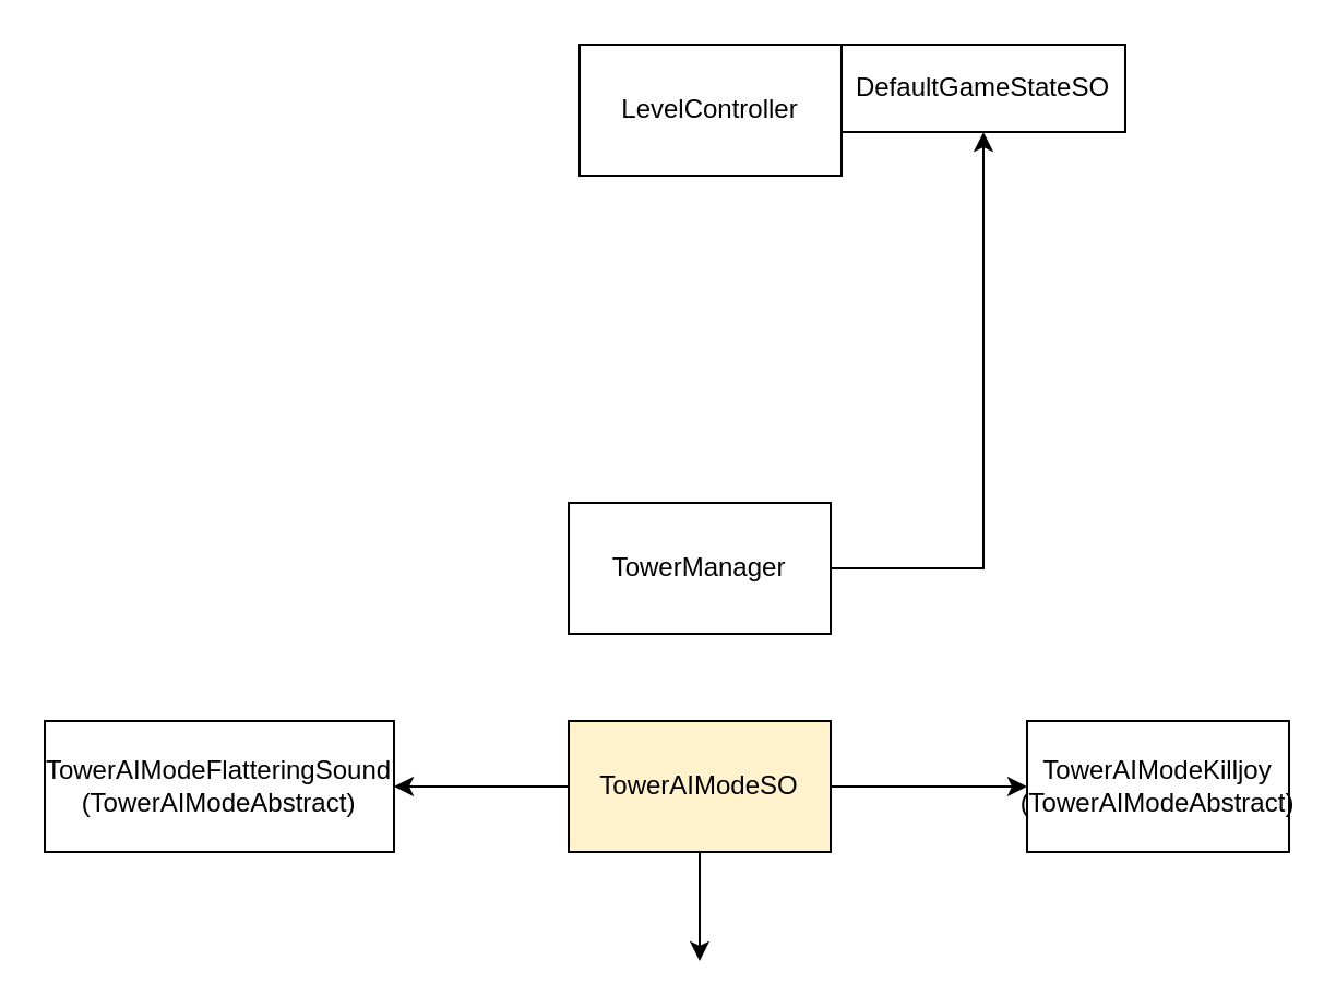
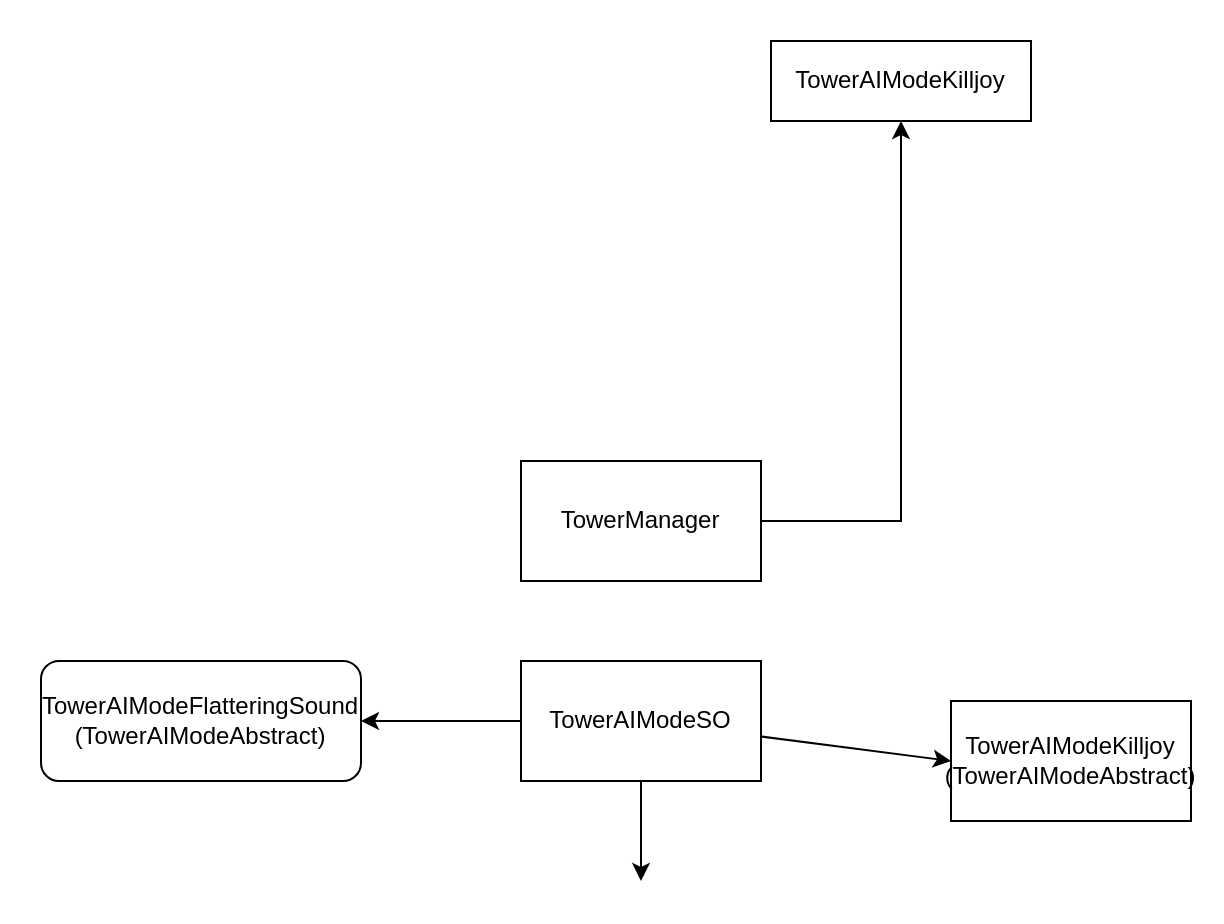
- <mxCell id="10" value="DefaultGameStateSO" style="rounded=0;whiteSpace=wrap;html=1;" vertex="1" parent="1"><mxGeometry x="385" y="20" width="130" height="40" as="geometry" /></mxCell>
+ <mxCell id="10" value="TowerAIModeKilljoy" style="rounded=0;whiteSpace=wrap;html=1;" vertex="1" parent="1"><mxGeometry x="385" y="20" width="130" height="40" as="geometry" /></mxCell>
- <mxCell id="11" value="LevelController" style="rounded=0;whiteSpace=wrap;html=1;" vertex="1" parent="1"><mxGeometry x="265" y="20" width="120" height="60" as="geometry" /></mxCell>
- <mxCell id="7" value="TowerAIModeFlatteringSound&lt;br&gt;(TowerAIModeAbstract)" style="rounded=0;whiteSpace=wrap;html=1;" parent="1" vertex="1"><mxGeometry x="20" y="330" width="160" height="60" as="geometry" /></mxCell>
+ <mxCell id="7" value="TowerAIModeFlatteringSound&lt;br&gt;(TowerAIModeAbstract)" style="whiteSpace=wrap;html=1;rounded=1;" parent="1" vertex="1"><mxGeometry x="20" y="330" width="160" height="60" as="geometry" /></mxCell>
- <mxCell id="9" value="TowerAIModeSO" style="rounded=0;whiteSpace=wrap;html=1;fillColor=#fff2cc;" parent="1" vertex="1"><mxGeometry x="260" y="330" width="120" height="60" as="geometry" /></mxCell>
+ <mxCell id="9" value="TowerAIModeSO" style="rounded=0;whiteSpace=wrap;html=1;" parent="1" vertex="1"><mxGeometry x="260" y="330" width="120" height="60" as="geometry" /></mxCell>
- <mxCell id="6" value="TowerAIModeKilljoy&lt;br&gt;(TowerAIModeAbstract)" style="rounded=0;whiteSpace=wrap;html=1;" parent="1" vertex="1"><mxGeometry x="470" y="330" width="120" height="60" as="geometry" /></mxCell>
+ <mxCell id="6" value="TowerAIModeKilljoy&lt;br&gt;(TowerAIModeAbstract)" style="rounded=0;whiteSpace=wrap;html=1;" parent="1" vertex="1"><mxGeometry x="475" y="350" width="120" height="60" as="geometry" /></mxCell>
